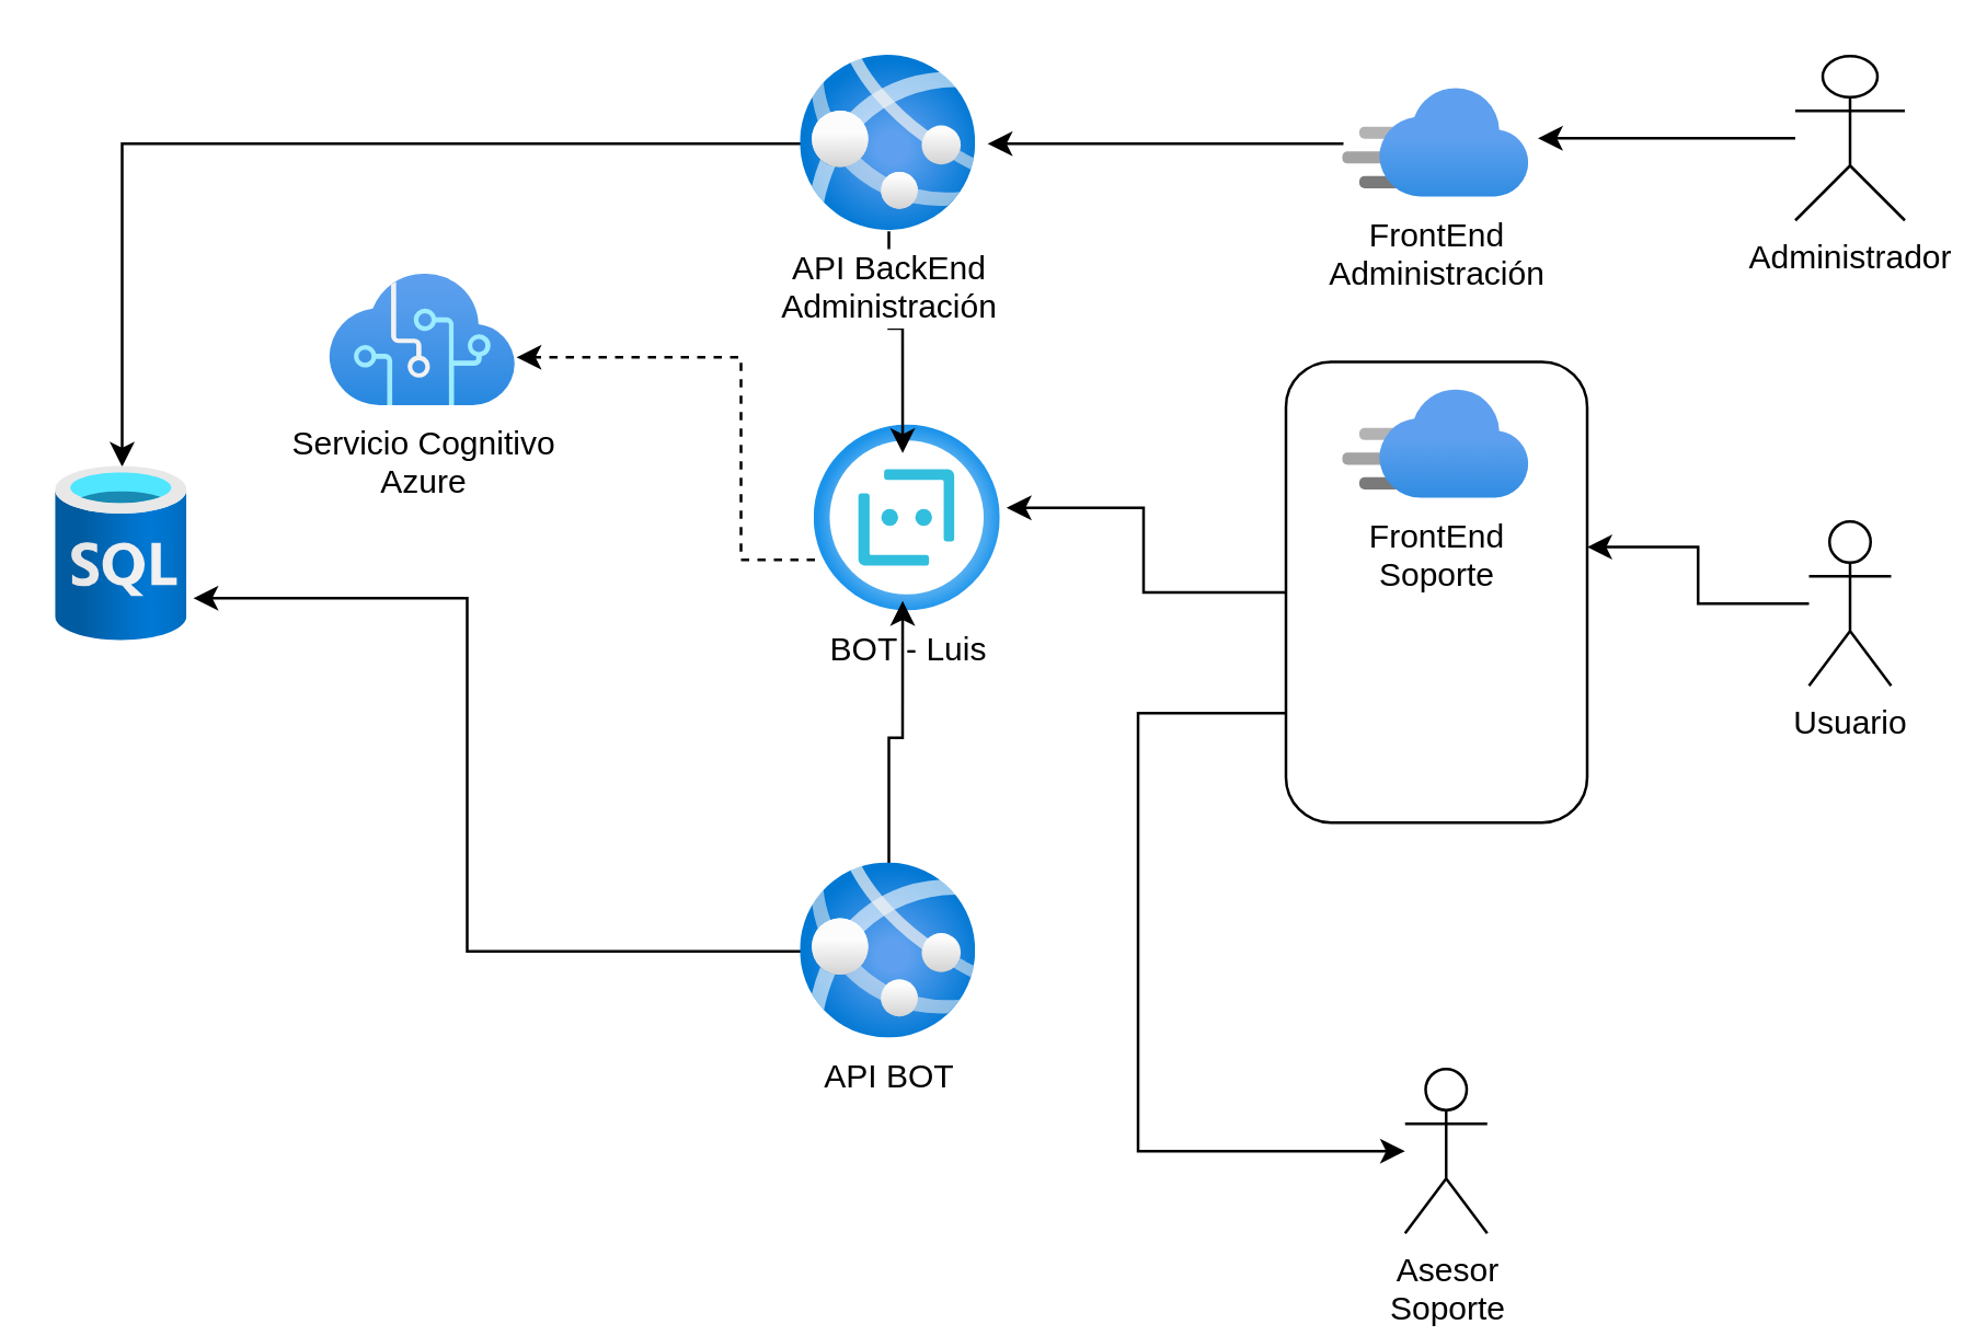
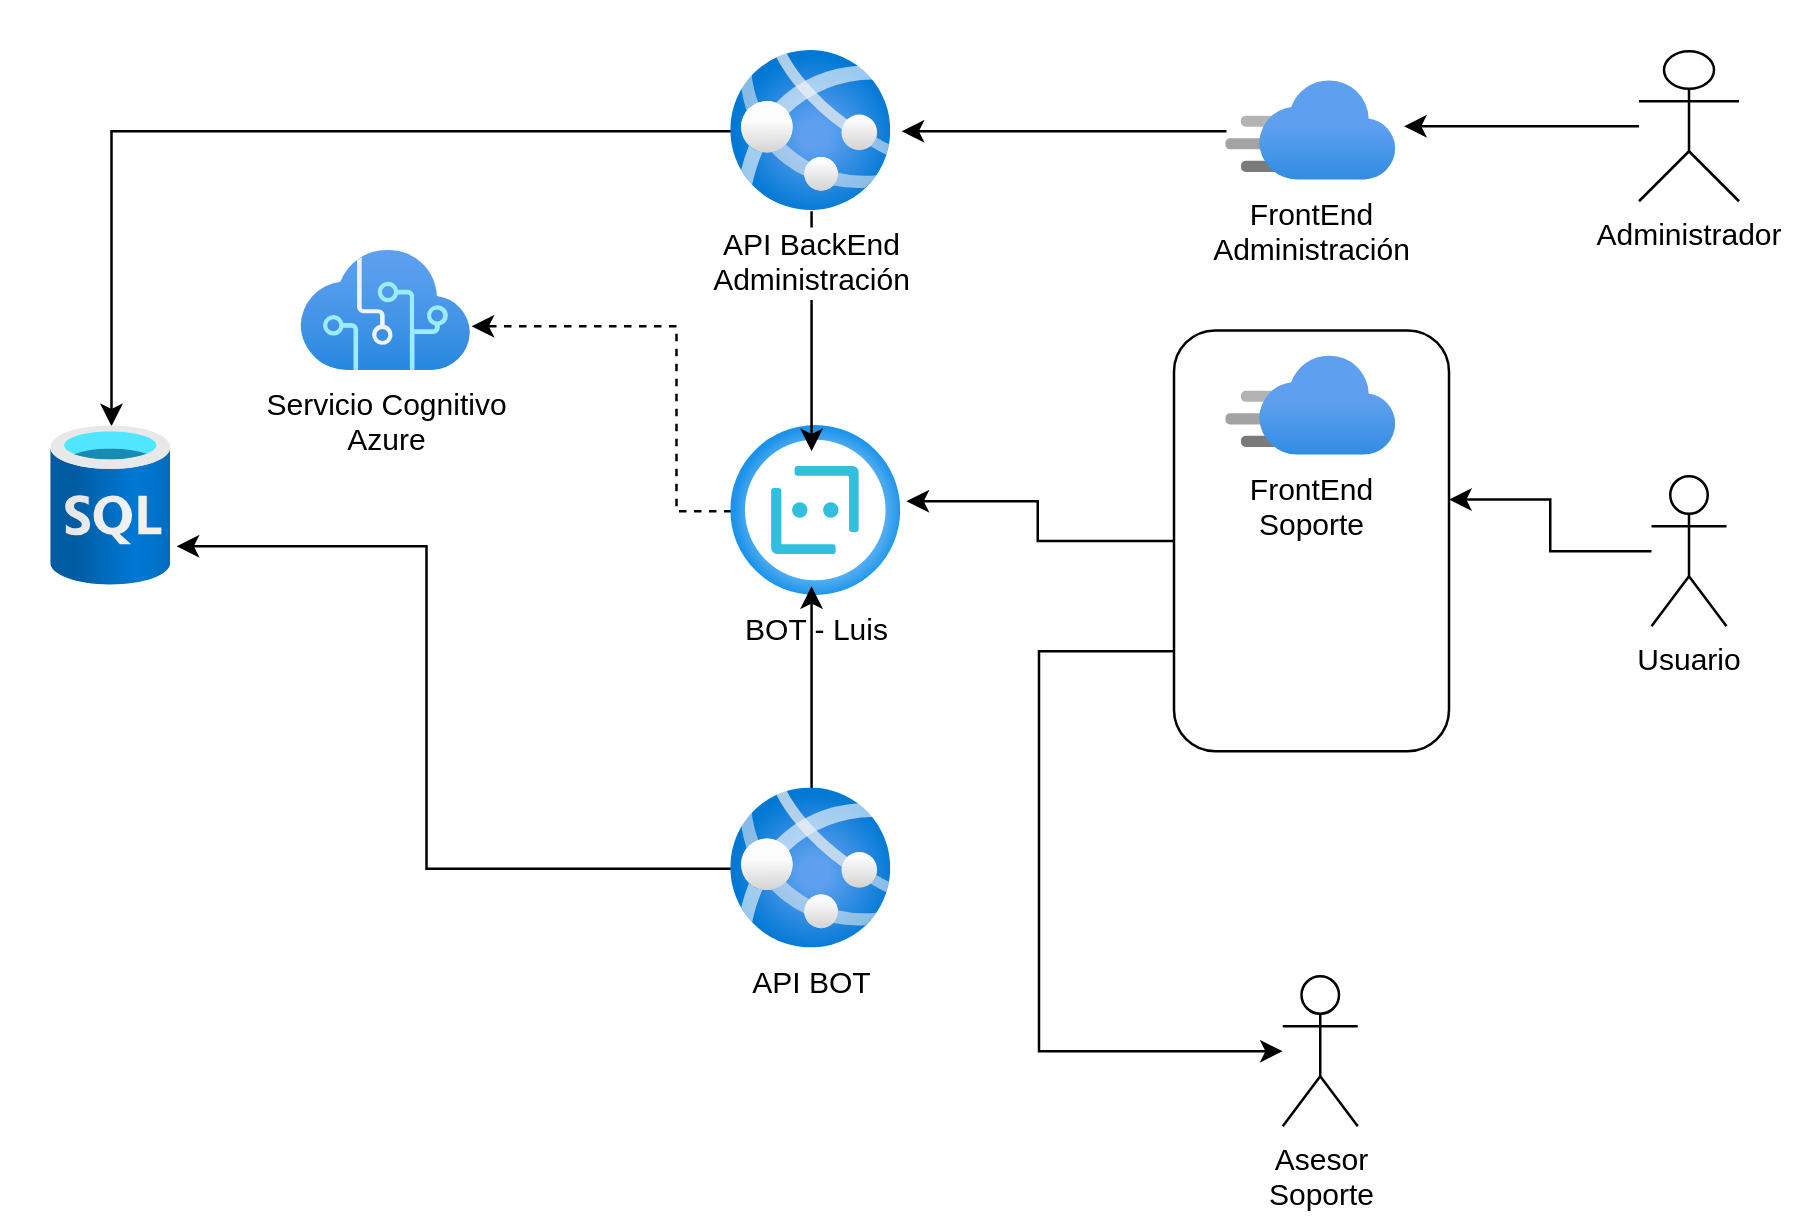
- <mxCell id="6" value="BOT - Luis" style="aspect=fixed;html=1;points=[];align=center;image;fontSize=12;image=img/lib/azure2/ai_machine_learning/Bot_Services.svg;" vertex="1" parent="1"><mxGeometry x="297" y="155" width="68" height="68" as="geometry" /></mxCell>
+ <mxCell id="6" value="BOT - Luis" style="aspect=fixed;html=1;points=[];align=center;image;fontSize=12;image=img/lib/azure2/ai_machine_learning/Bot_Services.svg;" vertex="1" parent="1"><mxGeometry x="292" y="170" width="68" height="68" as="geometry" /></mxCell>
